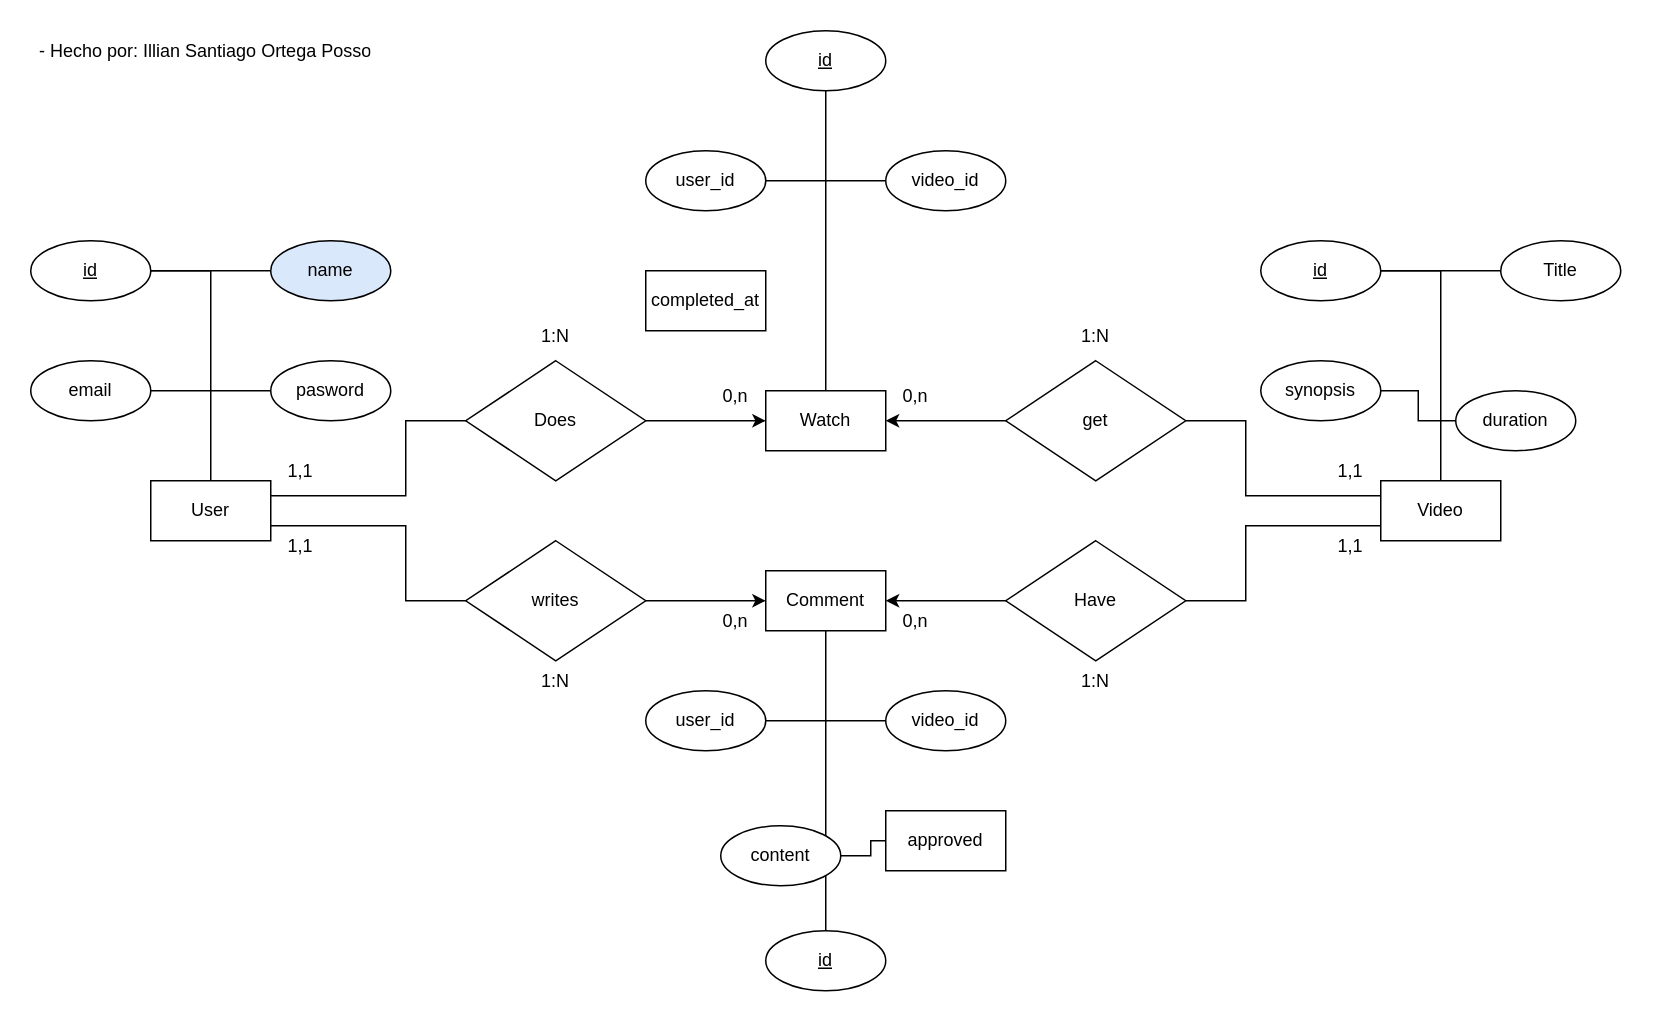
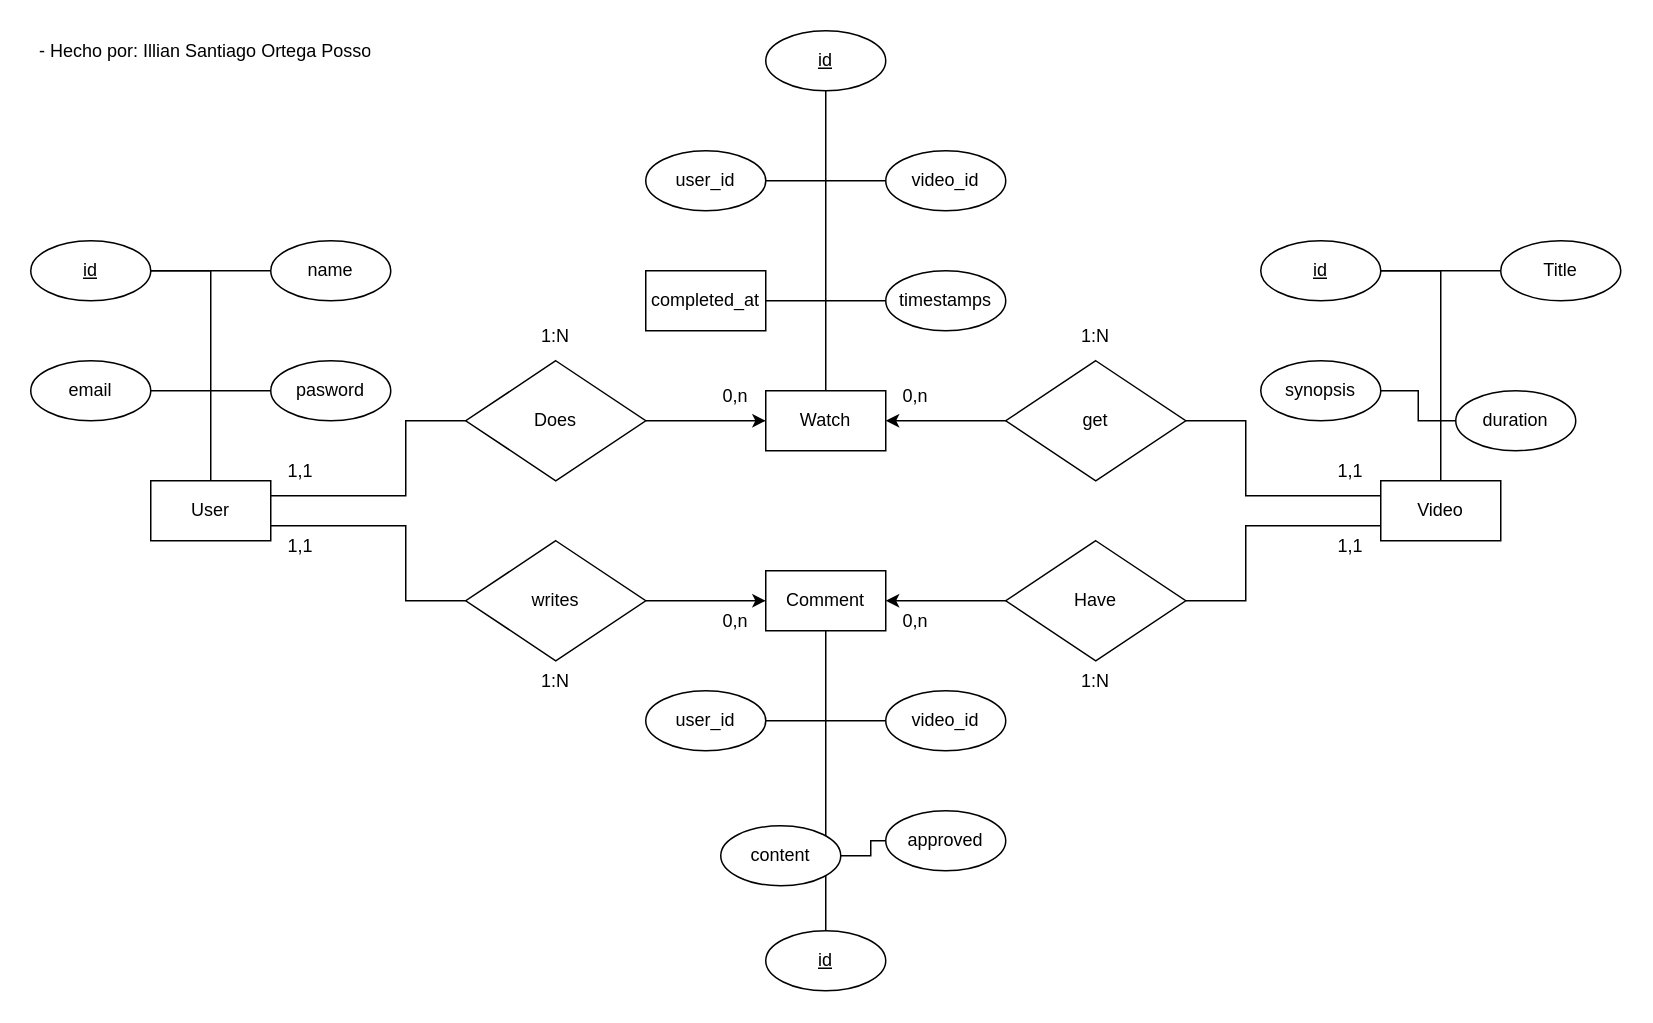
- <mxCell id="21" value="name" style="ellipse;whiteSpace=wrap;html=1;align=center;fillColor=#dae8fc;" parent="1" vertex="1"><mxGeometry x="180" y="160" width="80" height="40" as="geometry" /></mxCell>
+ <mxCell id="21" value="name" style="ellipse;whiteSpace=wrap;html=1;align=center;" parent="1" vertex="1"><mxGeometry x="180" y="160" width="80" height="40" as="geometry" /></mxCell>
+ <mxCell id="36" style="edgeStyle=orthogonalEdgeStyle;rounded=0;orthogonalLoop=1;jettySize=auto;html=1;endArrow=none;endFill=0;" parent="1" source="37" target="38" edge="1"><mxGeometry relative="1" as="geometry" /></mxCell>
+ <mxCell id="38" value="timestamps" style="ellipse;whiteSpace=wrap;html=1;align=center;" parent="1" vertex="1"><mxGeometry x="590" y="180" width="80" height="40" as="geometry" /></mxCell>
- <mxCell id="31" value="approved" style="whiteSpace=wrap;html=1;align=center;rounded=0;" parent="1" vertex="1"><mxGeometry x="590" y="540" width="80" height="40" as="geometry" /></mxCell>
+ <mxCell id="31" value="approved" style="ellipse;whiteSpace=wrap;html=1;align=center;" parent="1" vertex="1"><mxGeometry x="590" y="540" width="80" height="40" as="geometry" /></mxCell>
